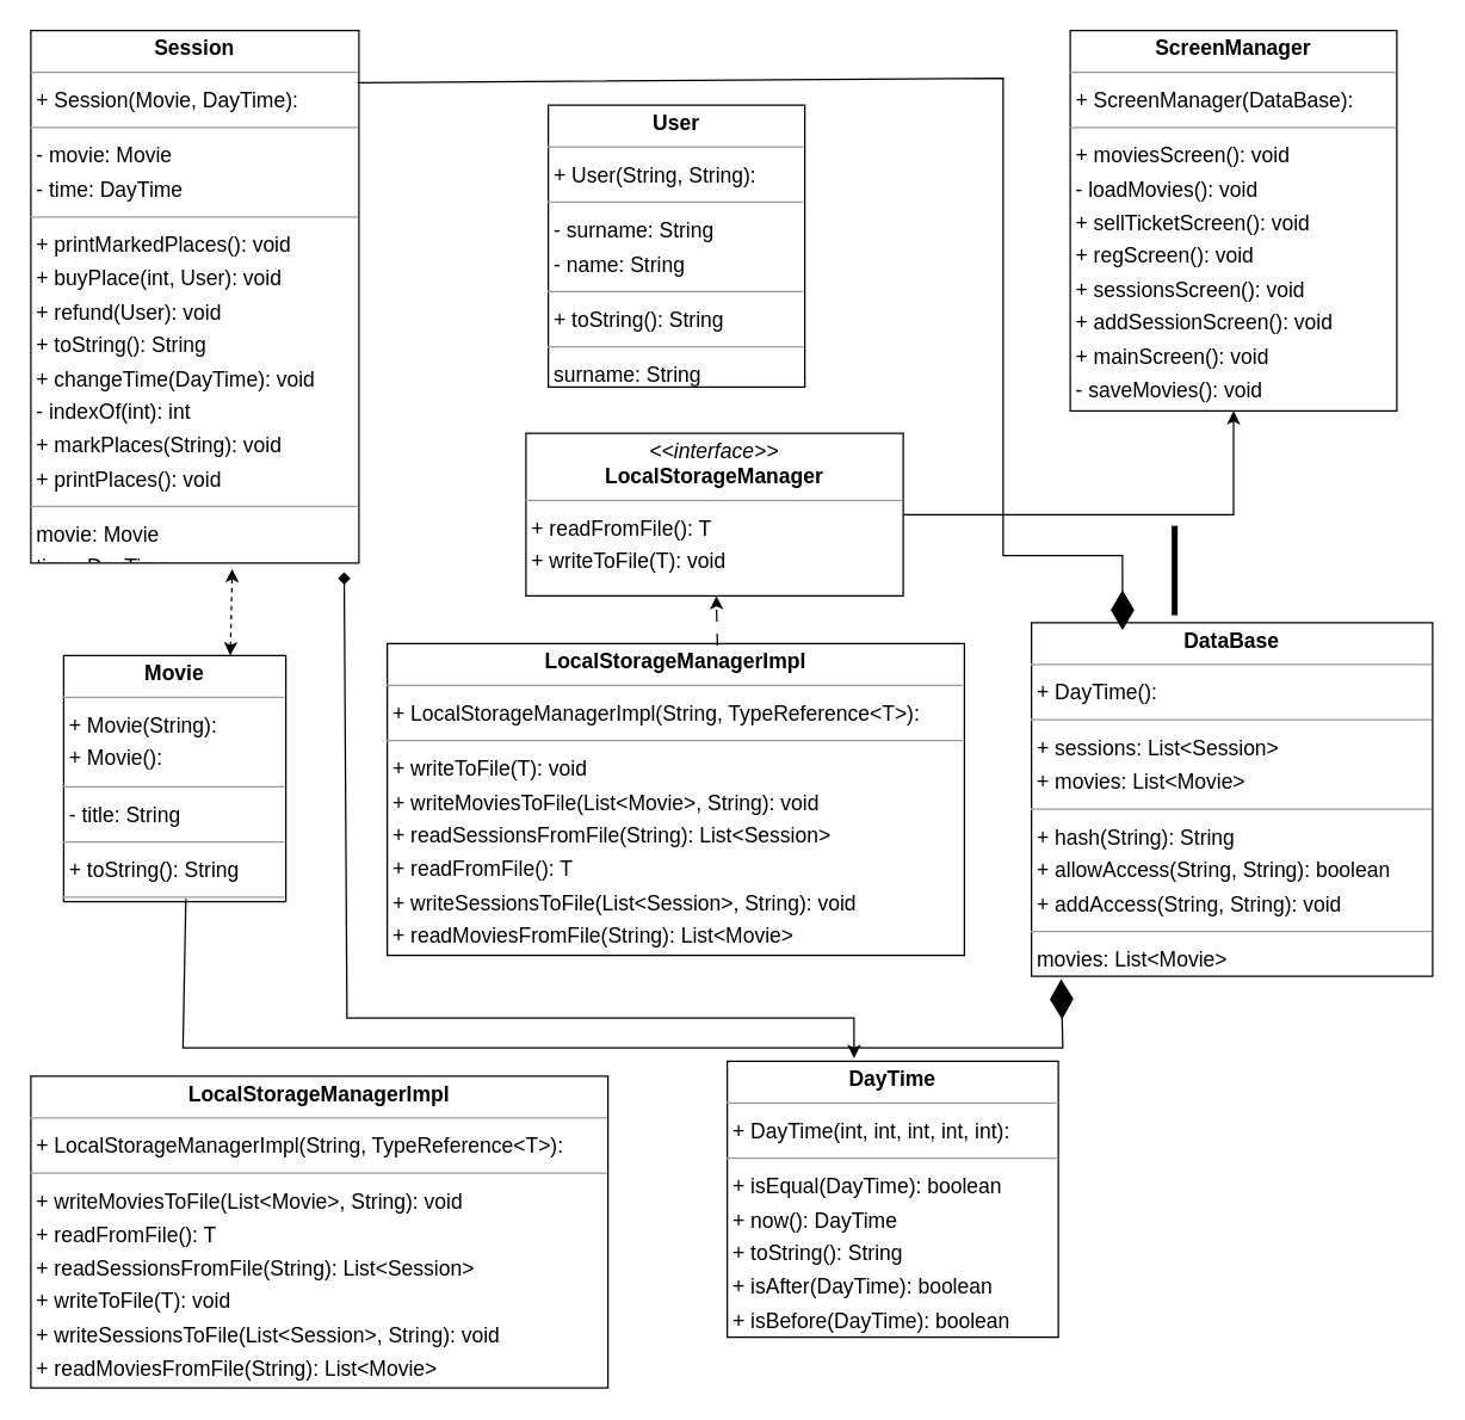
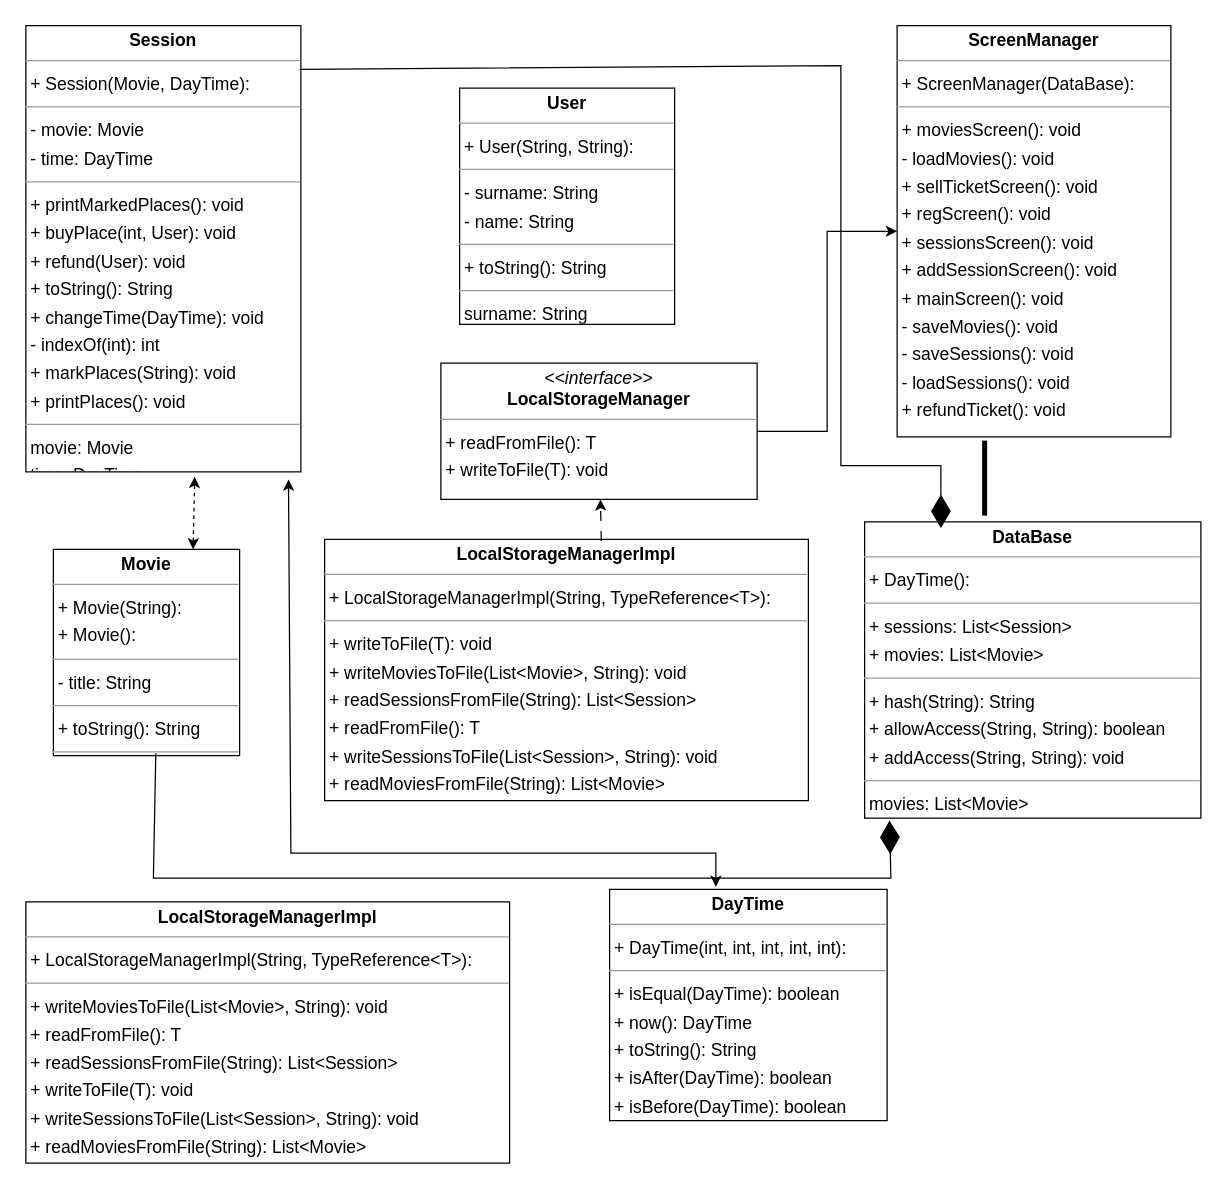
- <mxCell id="9" value="&lt;p style=&quot;margin:0px;margin-top:4px;text-align:center;&quot;&gt;&lt;b&gt;ScreenManager&lt;/b&gt;&lt;/p&gt;&lt;hr size=&quot;1&quot;/&gt;&lt;p style=&quot;margin:0 0 0 4px;line-height:1.6;&quot;&gt;+ ScreenManager(DataBase): &lt;/p&gt;&lt;hr size=&quot;1&quot;/&gt;&lt;p style=&quot;margin:0 0 0 4px;line-height:1.6;&quot;&gt;+ moviesScreen(): void&lt;br/&gt;- loadMovies(): void&lt;br/&gt;+ sellTicketScreen(): void&lt;br/&gt;+ regScreen(): void&lt;br/&gt;+ sessionsScreen(): void&lt;br/&gt;+ addSessionScreen(): void&lt;br/&gt;+ mainScreen(): void&lt;br/&gt;- saveMovies(): void&lt;br/&gt;- saveSessions(): void&lt;br/&gt;- loadSessions(): void&lt;br/&gt;+ refundTicket(): void&lt;/p&gt;" style="verticalAlign=top;align=left;overflow=fill;fontSize=14;fontFamily=Helvetica;html=1;rounded=0;shadow=0;comic=0;labelBackgroundColor=none;strokeWidth=1;" parent="1" vertex="1"><mxGeometry x="717" y="20" width="219" height="255" as="geometry" /></mxCell>
+ <mxCell id="9" value="&lt;p style=&quot;margin:0px;margin-top:4px;text-align:center;&quot;&gt;&lt;b&gt;ScreenManager&lt;/b&gt;&lt;/p&gt;&lt;hr size=&quot;1&quot;/&gt;&lt;p style=&quot;margin:0 0 0 4px;line-height:1.6;&quot;&gt;+ ScreenManager(DataBase): &lt;/p&gt;&lt;hr size=&quot;1&quot;/&gt;&lt;p style=&quot;margin:0 0 0 4px;line-height:1.6;&quot;&gt;+ moviesScreen(): void&lt;br/&gt;- loadMovies(): void&lt;br/&gt;+ sellTicketScreen(): void&lt;br/&gt;+ regScreen(): void&lt;br/&gt;+ sessionsScreen(): void&lt;br/&gt;+ addSessionScreen(): void&lt;br/&gt;+ mainScreen(): void&lt;br/&gt;- saveMovies(): void&lt;br/&gt;- saveSessions(): void&lt;br/&gt;- loadSessions(): void&lt;br/&gt;+ refundTicket(): void&lt;/p&gt;" style="verticalAlign=top;align=left;overflow=fill;fontSize=14;fontFamily=Helvetica;html=1;rounded=0;shadow=0;comic=0;labelBackgroundColor=none;strokeWidth=1;" parent="1" vertex="1"><mxGeometry x="717" y="20" width="219" height="329" as="geometry" /></mxCell>
- <mxCell id="13" value="" style="endArrow=diamond;startArrow=classic;html=1;rounded=0;exitX=0.383;exitY=-0.011;exitDx=0;exitDy=0;exitPerimeter=0;entryX=0.955;entryY=1.017;entryDx=0;entryDy=0;entryPerimeter=0;" edge="1" parent="1" source="3" target="10"><mxGeometry width="50" height="50" relative="1" as="geometry"><mxPoint x="582" y="682" as="sourcePoint" /><mxPoint x="242" y="272" as="targetPoint" /><Array as="points"><mxPoint x="572" y="682" /><mxPoint x="232" y="682" /></Array></mxGeometry></mxCell>
+ <mxCell id="13" value="" style="endArrow=classic;startArrow=classic;html=1;rounded=0;exitX=0.383;exitY=-0.011;exitDx=0;exitDy=0;exitPerimeter=0;entryX=0.955;entryY=1.017;entryDx=0;entryDy=0;entryPerimeter=0;" edge="1" parent="1" source="3" target="10"><mxGeometry width="50" height="50" relative="1" as="geometry"><mxPoint x="582" y="682" as="sourcePoint" /><mxPoint x="242" y="272" as="targetPoint" /><Array as="points"><mxPoint x="572" y="682" /><mxPoint x="232" y="682" /></Array></mxGeometry></mxCell>
